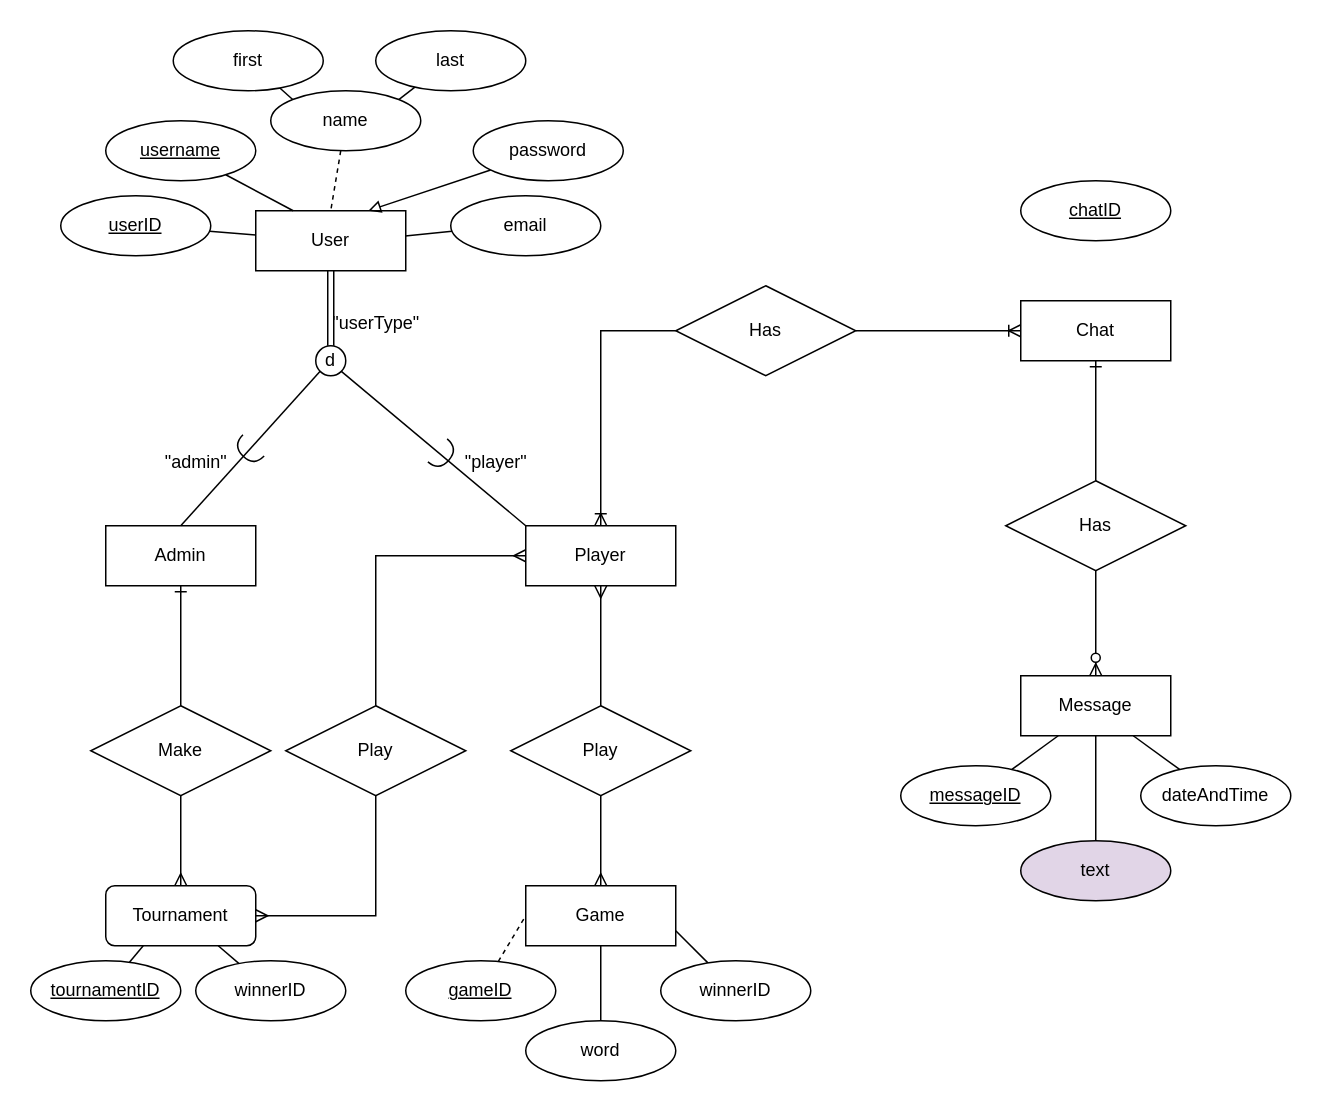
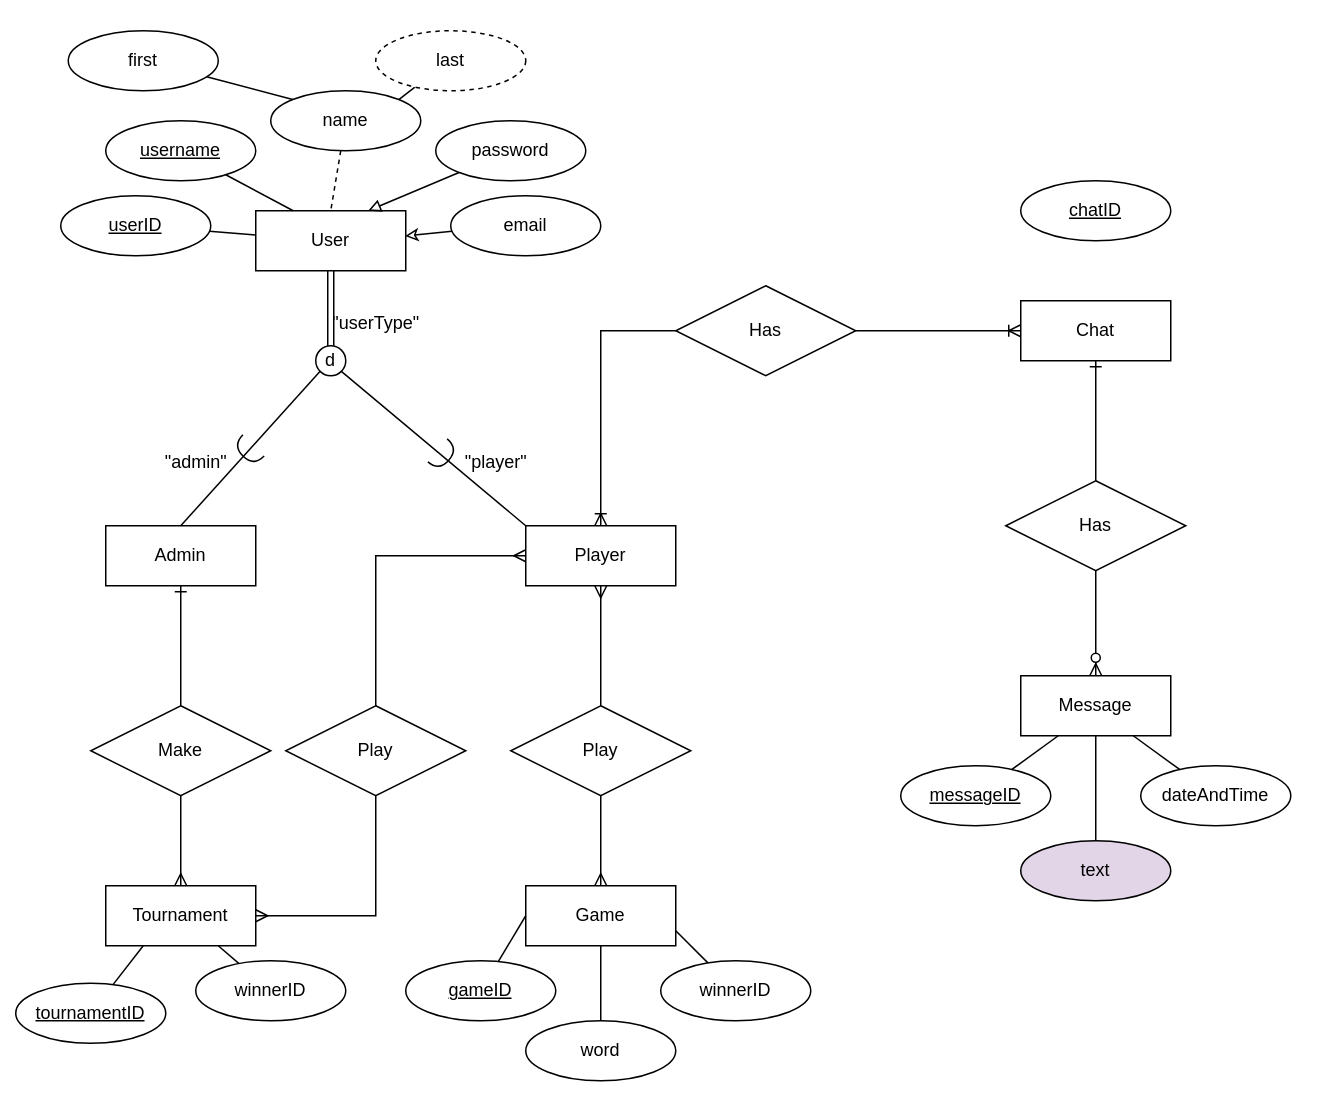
- <mxCell id="62" value="first" style="ellipse;whiteSpace=wrap;html=1;align=center;" vertex="1" parent="1"><mxGeometry x="115" y="20" width="100" height="40" as="geometry" /></mxCell>
+ <mxCell id="62" value="first" style="ellipse;whiteSpace=wrap;html=1;align=center;" vertex="1" parent="1"><mxGeometry x="45" y="20" width="100" height="40" as="geometry" /></mxCell>
- <mxCell id="64" value="last" style="ellipse;whiteSpace=wrap;html=1;align=center;" vertex="1" parent="1"><mxGeometry x="250" y="20" width="100" height="40" as="geometry" /></mxCell>
+ <mxCell id="64" value="last" style="ellipse;whiteSpace=wrap;html=1;align=center;dashed=1;" vertex="1" parent="1"><mxGeometry x="250" y="20" width="100" height="40" as="geometry" /></mxCell>
- <mxCell id="6" value="&lt;div&gt;password&lt;/div&gt;" style="ellipse;whiteSpace=wrap;html=1;align=center;" parent="1" vertex="1"><mxGeometry x="315" y="80" width="100" height="40" as="geometry" /></mxCell>
+ <mxCell id="6" value="&lt;div&gt;password&lt;/div&gt;" style="ellipse;whiteSpace=wrap;html=1;align=center;" parent="1" vertex="1"><mxGeometry x="290" y="80" width="100" height="40" as="geometry" /></mxCell>
- <mxCell id="7" style="rounded=0;orthogonalLoop=1;jettySize=auto;html=1;entryX=0.996;entryY=0.421;entryDx=0;entryDy=0;endArrow=none;endFill=0;entryPerimeter=0;" parent="1" source="8" target="2" edge="1"><mxGeometry relative="1" as="geometry" /></mxCell>
+ <mxCell id="7" style="rounded=0;orthogonalLoop=1;jettySize=auto;html=1;entryX=0.996;entryY=0.421;entryDx=0;entryDy=0;endArrow=classic;endFill=0;entryPerimeter=0;" parent="1" source="8" target="2" edge="1"><mxGeometry relative="1" as="geometry" /></mxCell>
- <mxCell id="14" value="Tournament" style="whiteSpace=wrap;html=1;align=center;rounded=1;" parent="1" vertex="1"><mxGeometry x="70" y="590" width="100" height="40" as="geometry" /></mxCell>
+ <mxCell id="14" value="Tournament" style="whiteSpace=wrap;html=1;align=center;" parent="1" vertex="1"><mxGeometry x="70" y="590" width="100" height="40" as="geometry" /></mxCell>
- <mxCell id="24" style="rounded=0;orthogonalLoop=1;jettySize=auto;html=1;entryX=0;entryY=0.5;entryDx=0;entryDy=0;endArrow=none;endFill=0;dashed=1;" parent="1" source="25" target="13" edge="1"><mxGeometry relative="1" as="geometry" /></mxCell>
+ <mxCell id="24" style="rounded=0;orthogonalLoop=1;jettySize=auto;html=1;entryX=0;entryY=0.5;entryDx=0;entryDy=0;endArrow=none;endFill=0;" parent="1" source="25" target="13" edge="1"><mxGeometry relative="1" as="geometry" /></mxCell>
- <mxCell id="17" value="tournamentID" style="ellipse;whiteSpace=wrap;html=1;align=center;fontStyle=4;" parent="1" vertex="1"><mxGeometry y="640" width="100" height="40" as="geometry" x="20" /></mxCell>
+ <mxCell id="17" value="tournamentID" style="ellipse;whiteSpace=wrap;html=1;align=center;fontStyle=4;" parent="1" vertex="1"><mxGeometry x="10" y="655" width="100" height="40" as="geometry" /></mxCell>
